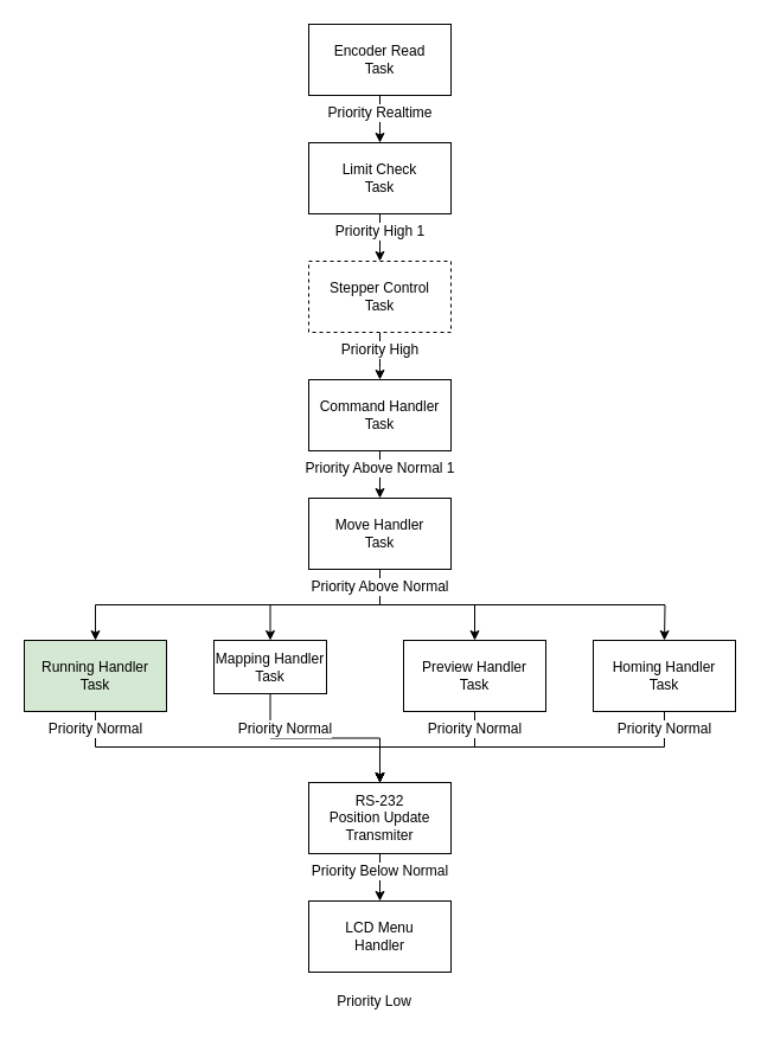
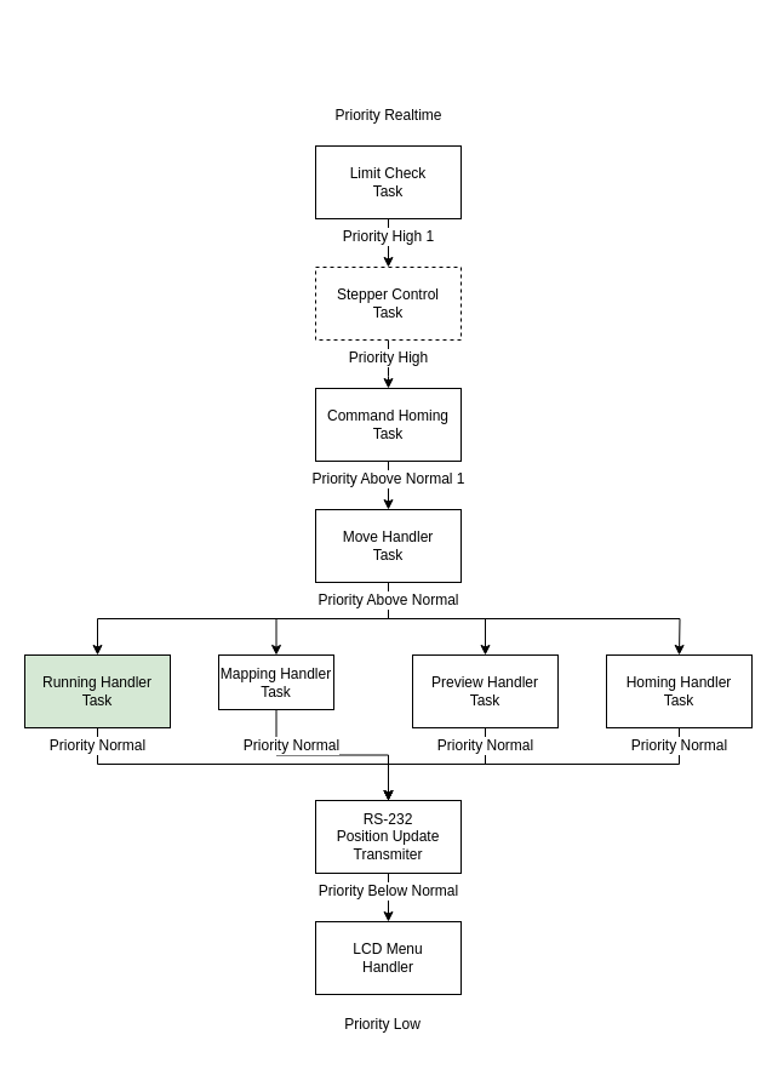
- <mxCell id="5" value="Encoder Read&lt;div&gt;Task&lt;/div&gt;" style="rounded=0;whiteSpace=wrap;html=1;" parent="1" vertex="1"><mxGeometry x="260" y="20" width="120" height="60" as="geometry" /></mxCell>
- <mxCell id="4" style="edgeStyle=orthogonalEdgeStyle;rounded=0;orthogonalLoop=1;jettySize=auto;html=1;exitX=0.5;exitY=1;exitDx=0;exitDy=0;entryX=0.5;entryY=0;entryDx=0;entryDy=0;" parent="1" source="5" target="35" edge="1"><mxGeometry relative="1" as="geometry" /></mxCell>
- <mxCell id="3" value="Command Handler&lt;br&gt;Task" style="rounded=0;whiteSpace=wrap;html=1;" parent="1" vertex="1"><mxGeometry x="260" y="320" width="120" height="60" as="geometry" /></mxCell>
+ <mxCell id="3" value="Command Homing&lt;br&gt;Task" style="rounded=0;whiteSpace=wrap;html=1;" parent="1" vertex="1"><mxGeometry x="260" y="320" width="120" height="60" as="geometry" /></mxCell>
